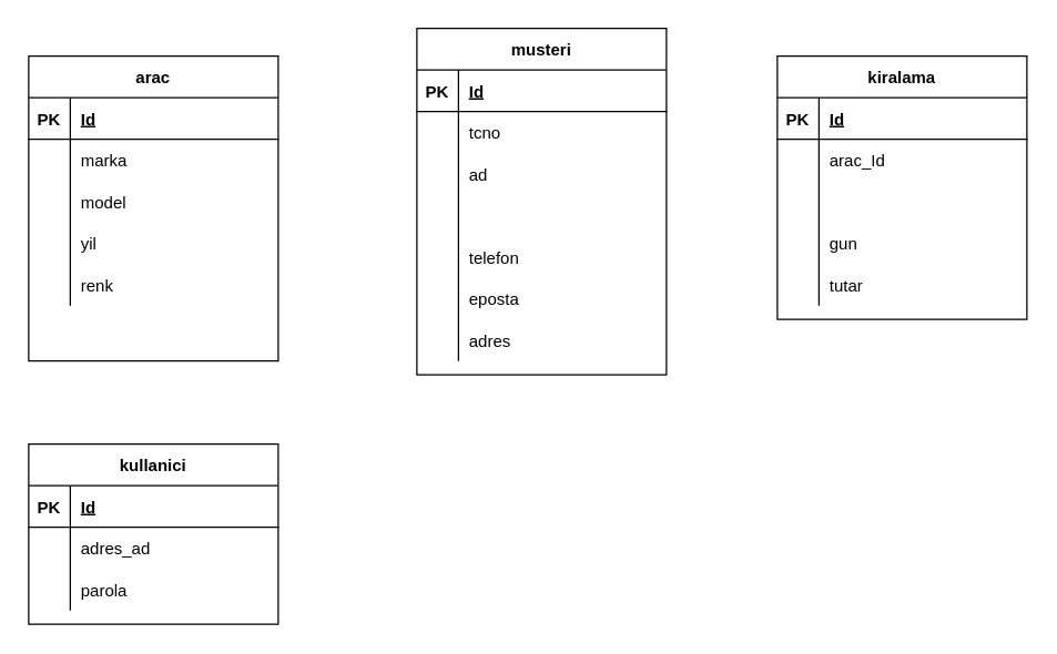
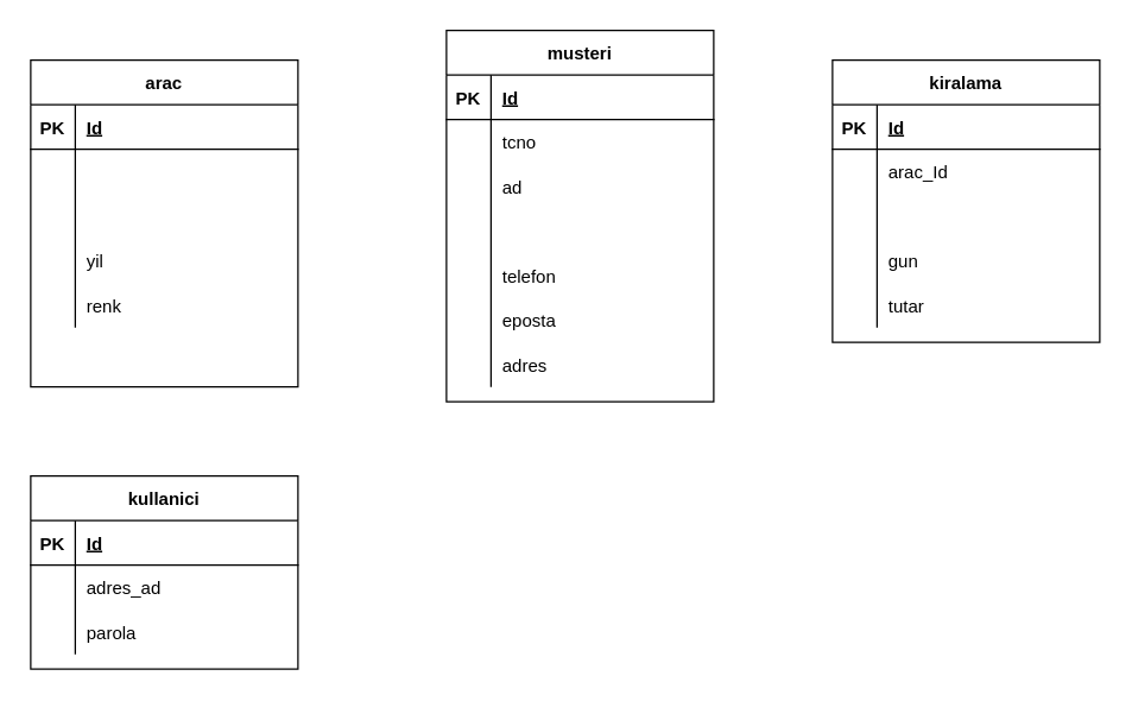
- <mxCell id="8" value="marka" style="shape=partialRectangle;connectable=0;fillColor=none;top=0;left=0;bottom=0;right=0;align=left;spacingLeft=6;overflow=hidden;" vertex="1" parent="6"><mxGeometry x="30" width="150" height="30" as="geometry" /></mxCell>
- <mxCell id="11" value="model" style="shape=partialRectangle;connectable=0;fillColor=none;top=0;left=0;bottom=0;right=0;align=left;spacingLeft=6;overflow=hidden;" vertex="1" parent="9"><mxGeometry x="30" width="150" height="30" as="geometry" /></mxCell>
